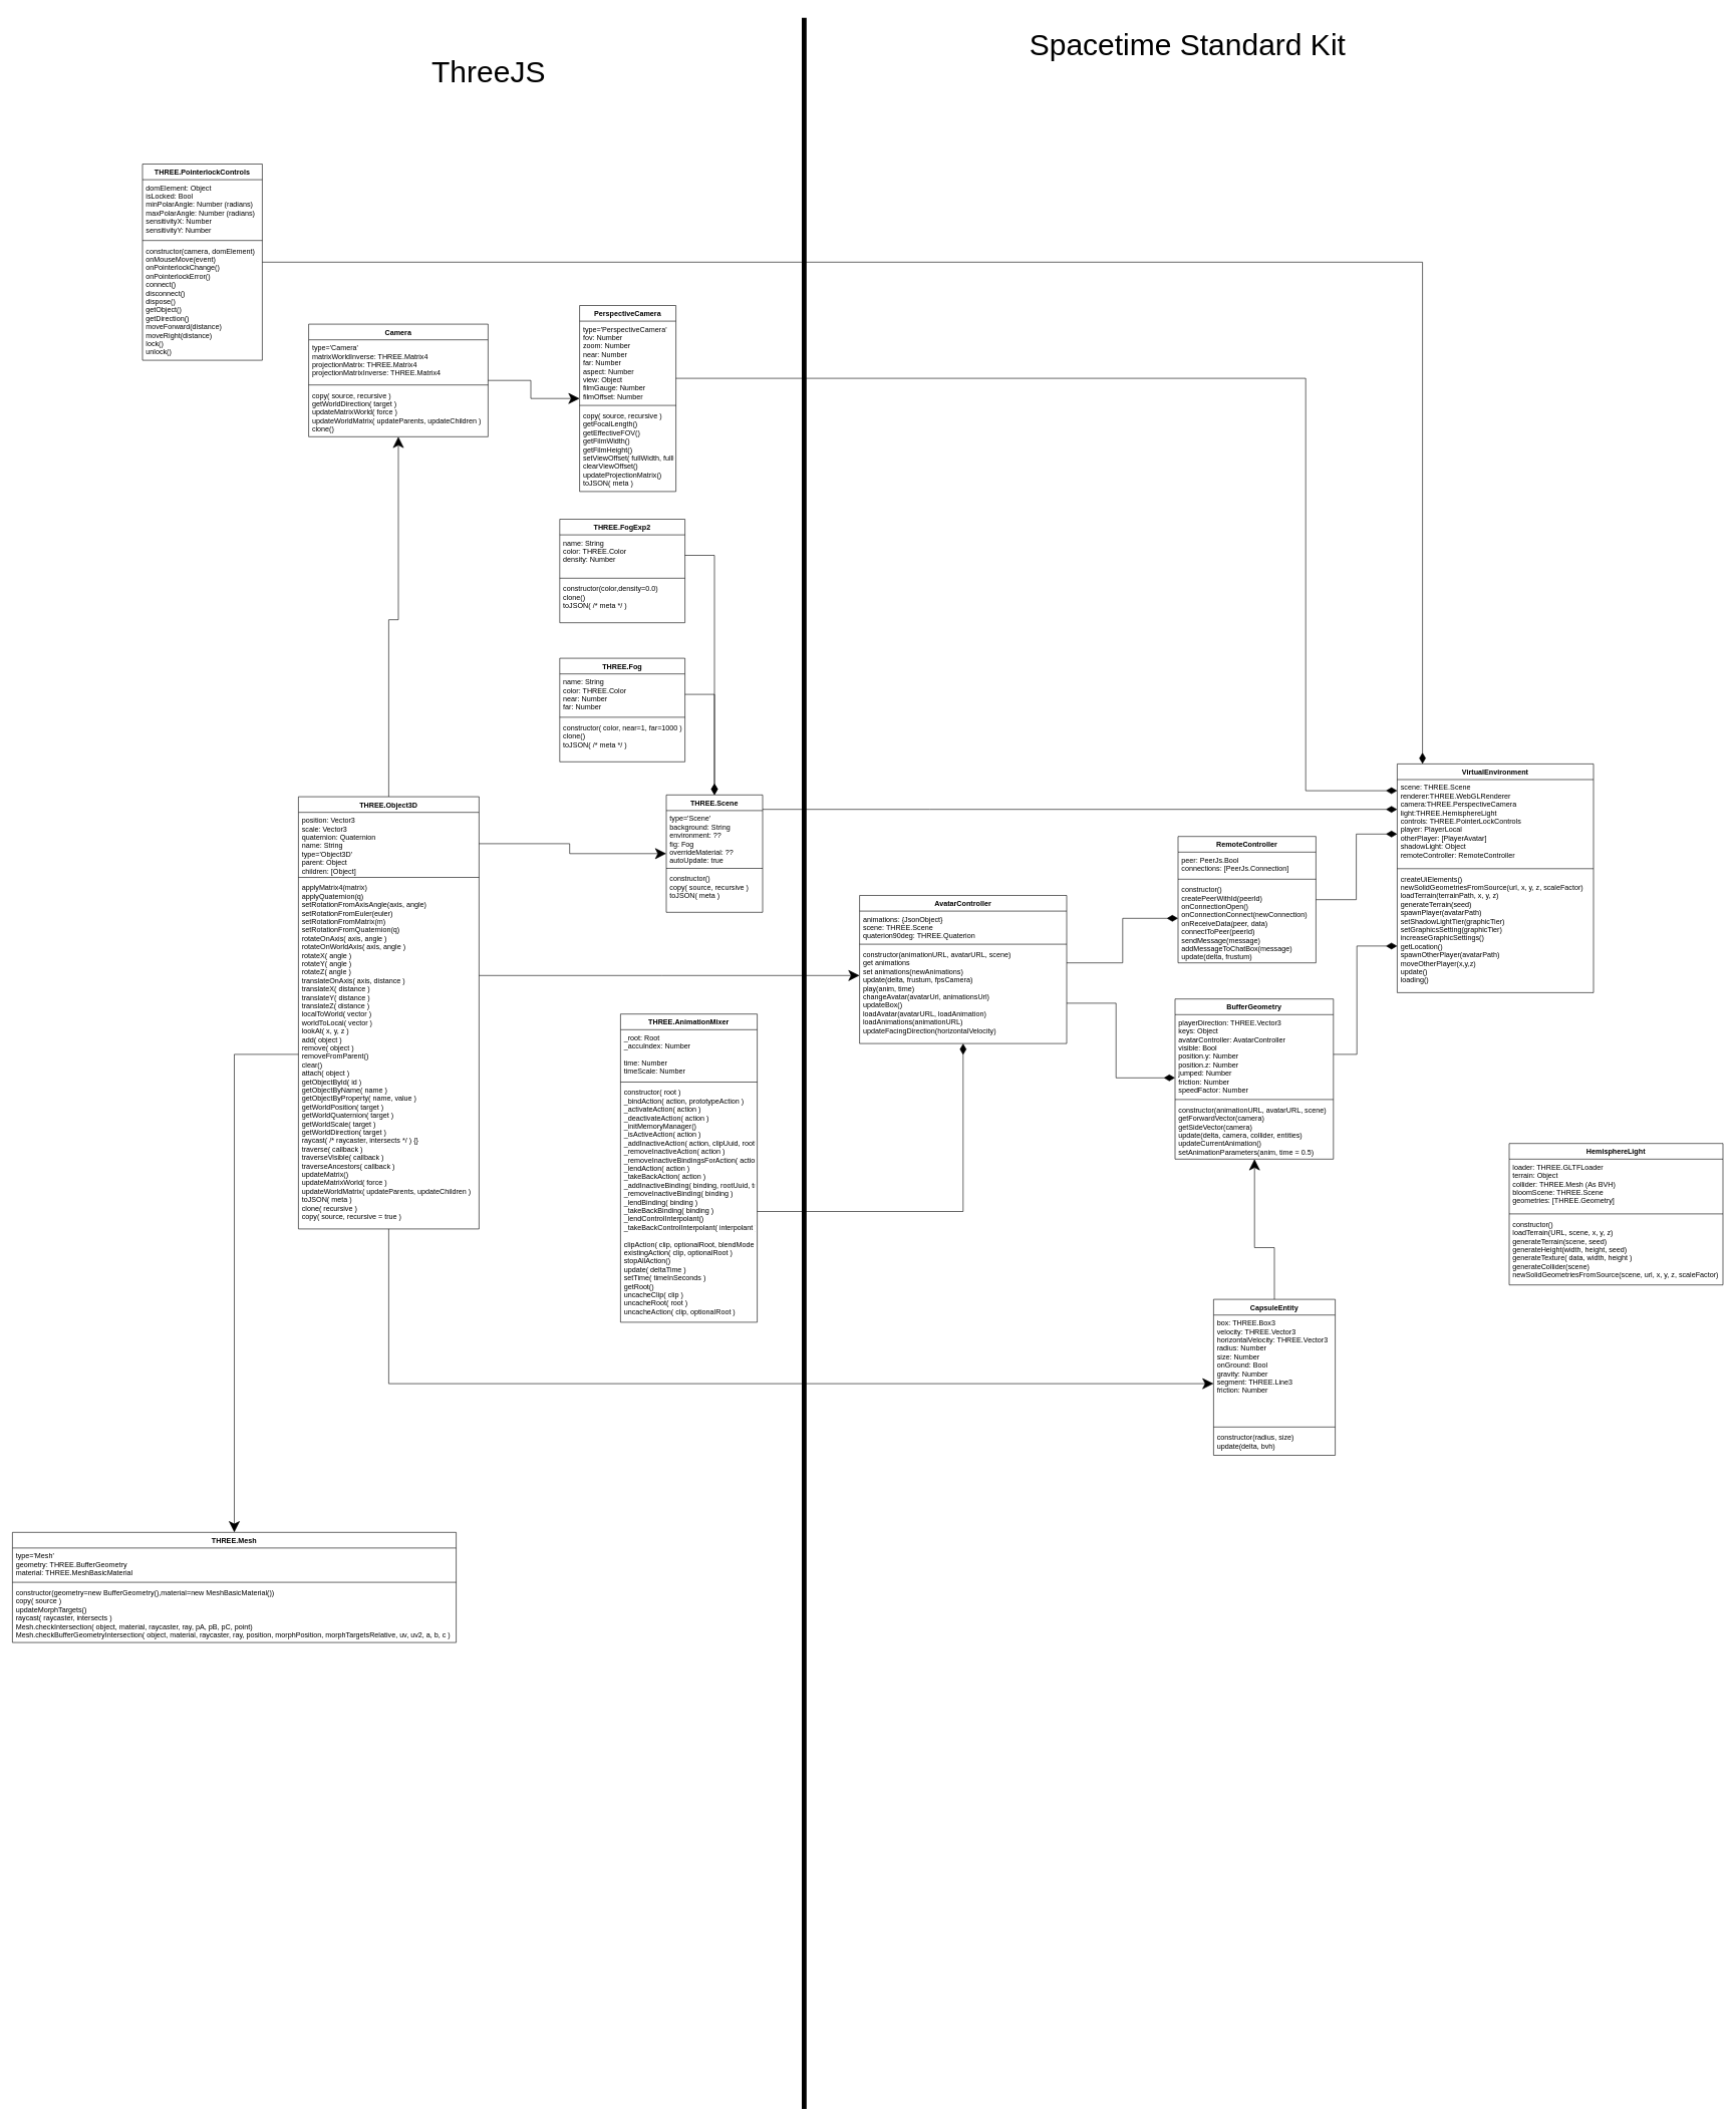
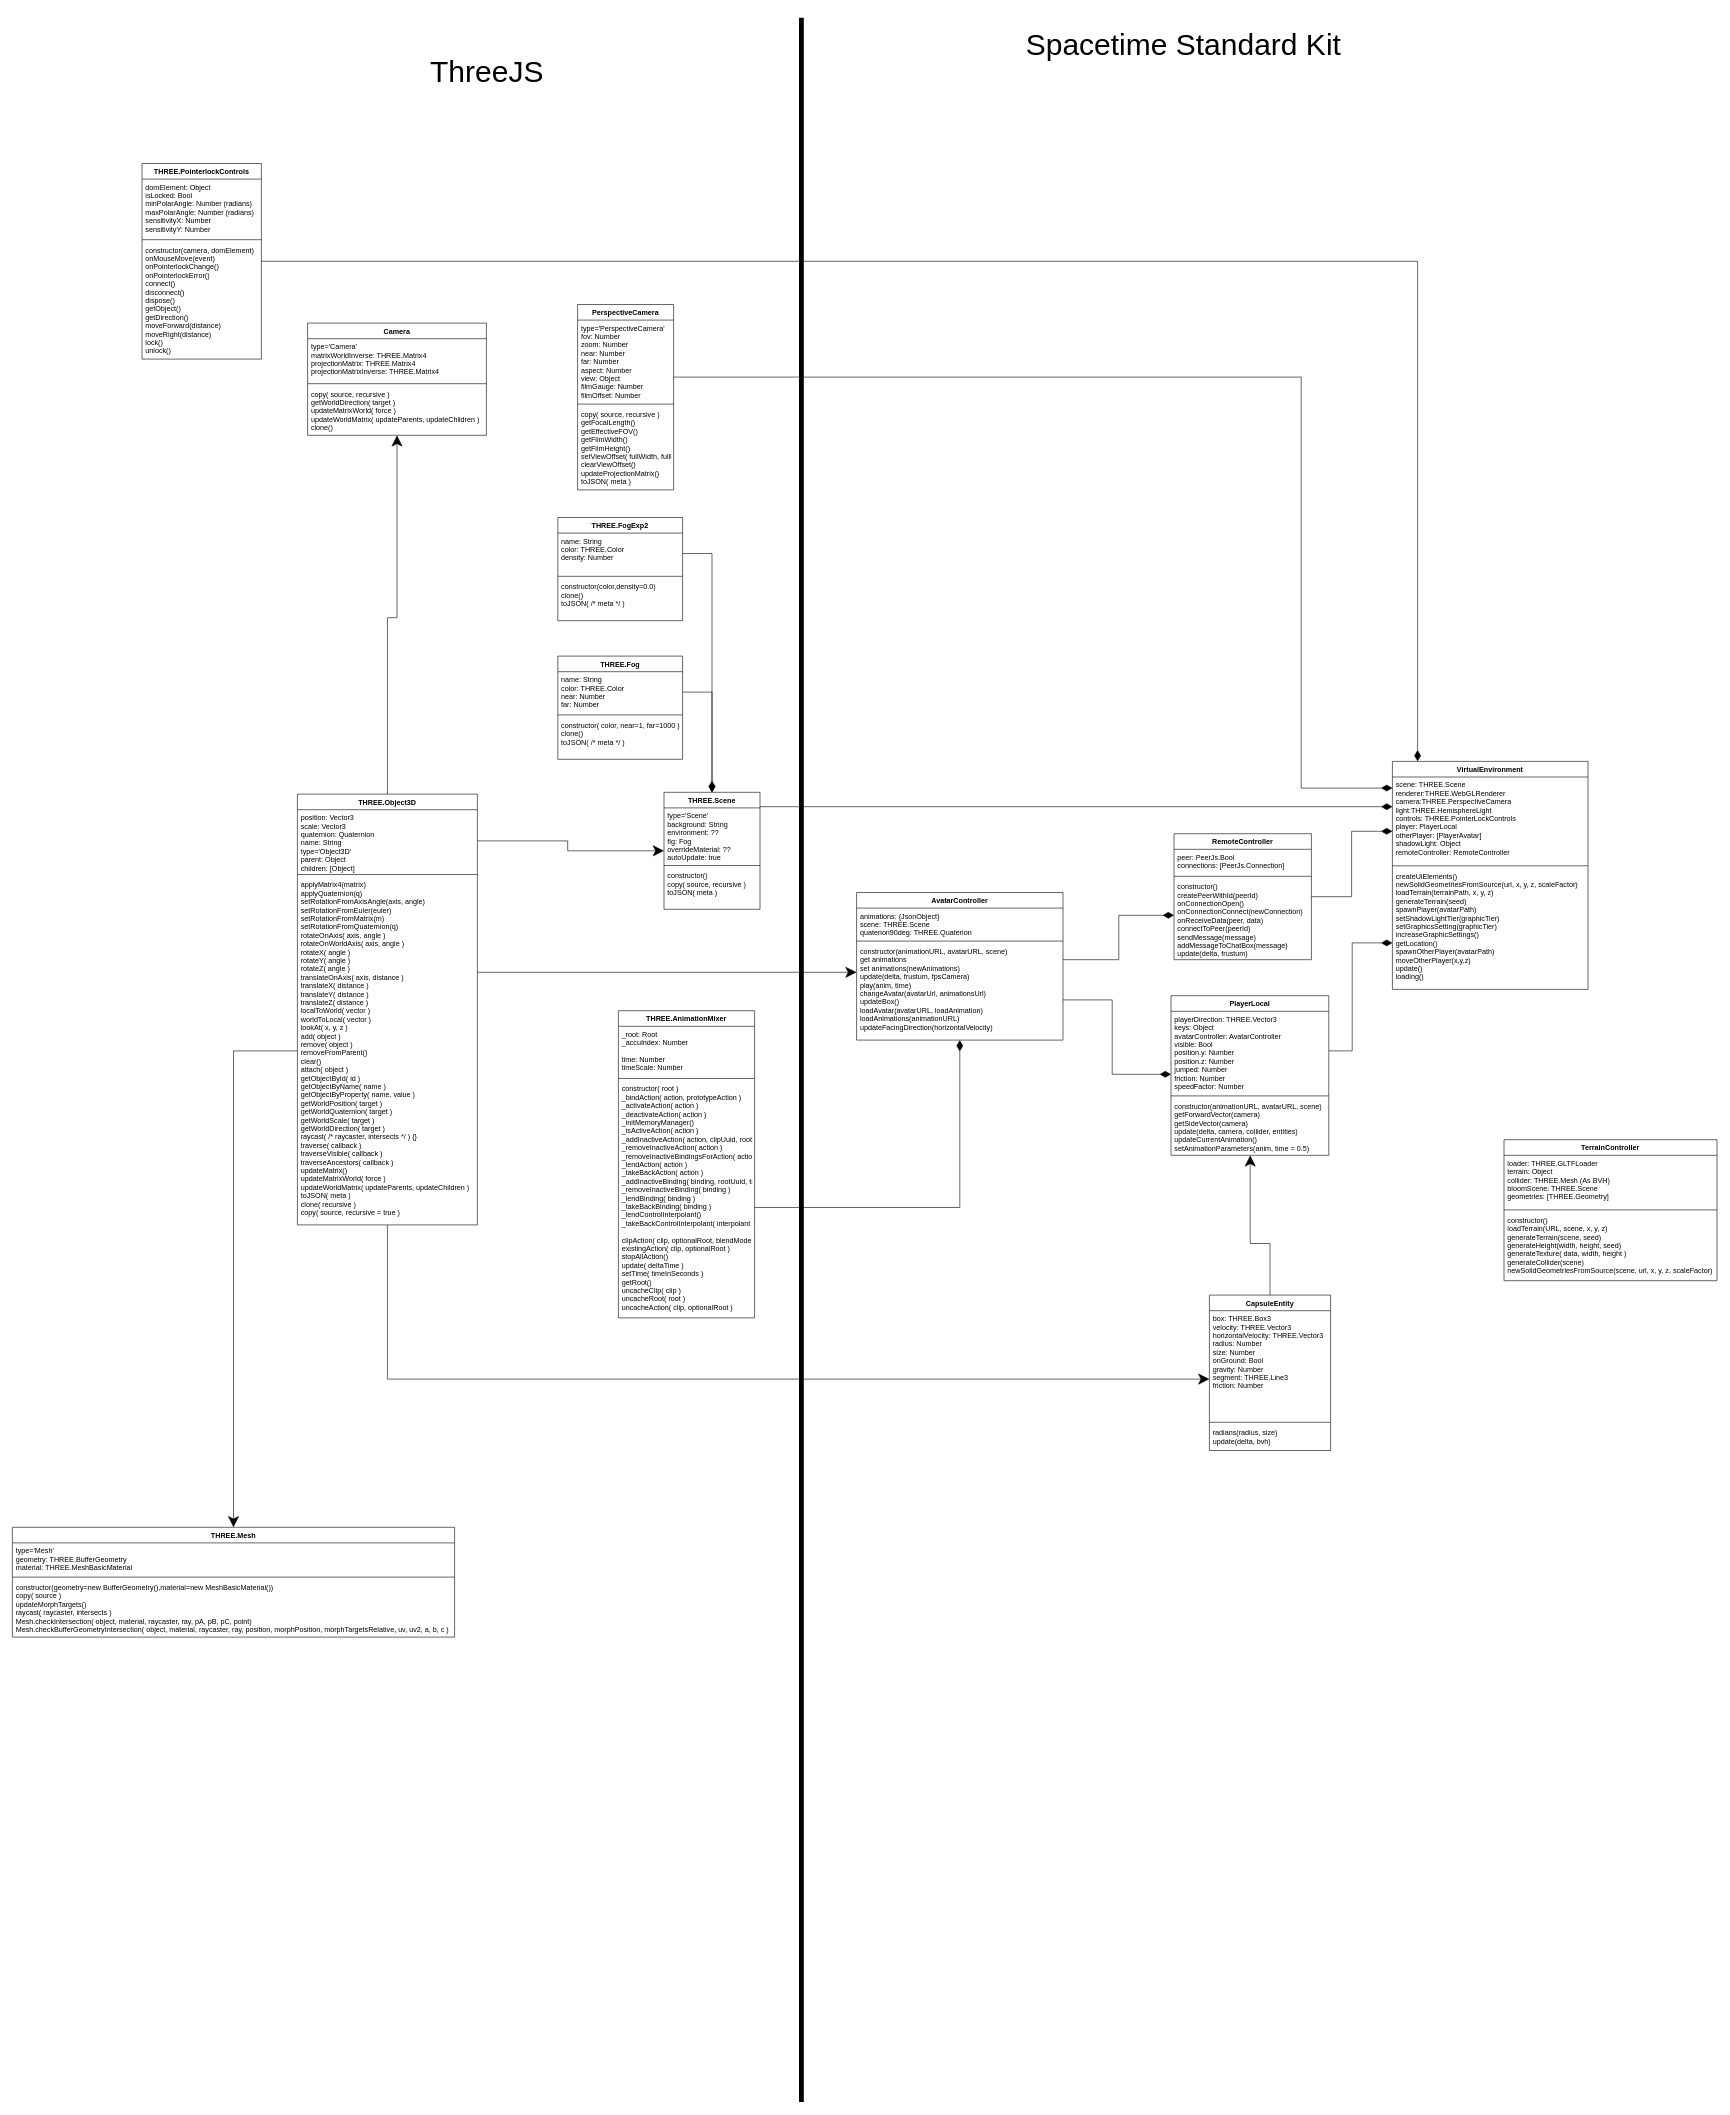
- <mxCell id="48" style="edgeStyle=orthogonalEdgeStyle;rounded=0;orthogonalLoop=1;jettySize=auto;html=1;endArrow=classic;endFill=1;endSize=16;strokeWidth=1;" parent="1" source="49" target="53" edge="1"><mxGeometry relative="1" as="geometry" /></mxCell>
- <mxCell id="38" value="BufferGeometry" style="swimlane;fontStyle=1;align=center;verticalAlign=top;childLayout=stackLayout;horizontal=1;startSize=26;horizontalStack=0;resizeParent=1;resizeParentMax=0;resizeLast=0;collapsible=1;marginBottom=0;" parent="1" vertex="1"><mxGeometry x="1951" y="1659" width="263" height="266" as="geometry" /></mxCell>
+ <mxCell id="38" value="PlayerLocal" style="swimlane;fontStyle=1;align=center;verticalAlign=top;childLayout=stackLayout;horizontal=1;startSize=26;horizontalStack=0;resizeParent=1;resizeParentMax=0;resizeLast=0;collapsible=1;marginBottom=0;" parent="1" vertex="1"><mxGeometry x="1951" y="1659" width="263" height="266" as="geometry" /></mxCell>
- <mxCell id="72" value="HemisphereLight" style="swimlane;fontStyle=1;align=center;verticalAlign=top;childLayout=stackLayout;horizontal=1;startSize=26;horizontalStack=0;resizeParent=1;resizeParentMax=0;resizeLast=0;collapsible=1;marginBottom=0;" parent="1" vertex="1"><mxGeometry x="2506" y="1899" width="355" height="235" as="geometry" /></mxCell>
+ <mxCell id="72" value="TerrainController" style="swimlane;fontStyle=1;align=center;verticalAlign=top;childLayout=stackLayout;horizontal=1;startSize=26;horizontalStack=0;resizeParent=1;resizeParentMax=0;resizeLast=0;collapsible=1;marginBottom=0;" parent="1" vertex="1"><mxGeometry x="2506" y="1899" width="355" height="235" as="geometry" /></mxCell>
- <mxCell id="37" value="constructor(radius, size)&#10;update(delta, bvh)" style="text;strokeColor=none;fillColor=none;align=left;verticalAlign=top;spacingLeft=4;spacingRight=4;overflow=hidden;rotatable=0;points=[[0,0.5],[1,0.5]];portConstraint=eastwest;" parent="34" vertex="1"><mxGeometry y="216" width="202" height="43" as="geometry" /></mxCell>
+ <mxCell id="37" value="radians(radius, size)&#10;update(delta, bvh)" style="text;strokeColor=none;fillColor=none;align=left;verticalAlign=top;spacingLeft=4;spacingRight=4;overflow=hidden;rotatable=0;points=[[0,0.5],[1,0.5]];portConstraint=eastwest;" parent="34" vertex="1"><mxGeometry y="216" width="202" height="43" as="geometry" /></mxCell>
